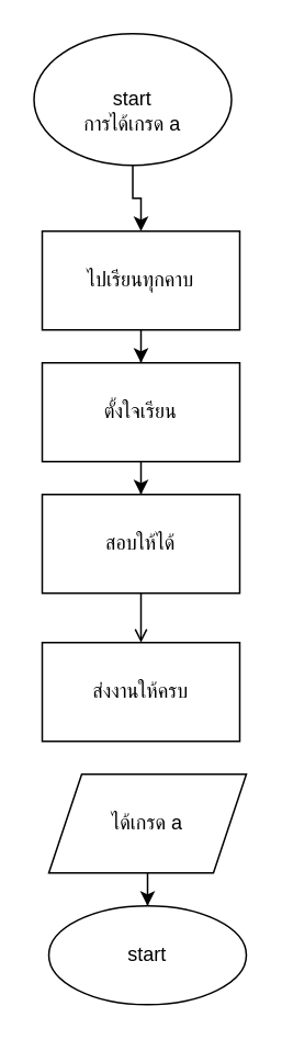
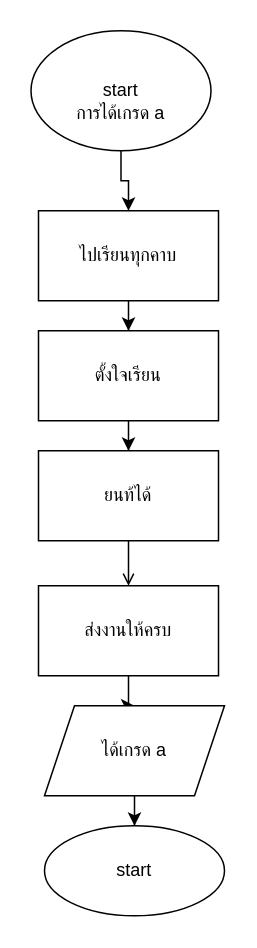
- <mxCell id="9" value="สอบให้ได้" style="whiteSpace=wrap;html=1;" vertex="1" parent="1"><mxGeometry x="25" y="300" width="120" height="60" as="geometry" /></mxCell>
+ <mxCell id="9" value="ยนท้ได้" style="whiteSpace=wrap;html=1;" vertex="1" parent="1"><mxGeometry x="25" y="300" width="120" height="60" as="geometry" /></mxCell>
+ <mxCell id="10" value="" style="edgeStyle=orthogonalEdgeStyle;rounded=0;orthogonalLoop=1;jettySize=auto;html=1;" edge="1" parent="1" source="11" target="13"><mxGeometry relative="1" as="geometry" /></mxCell>
